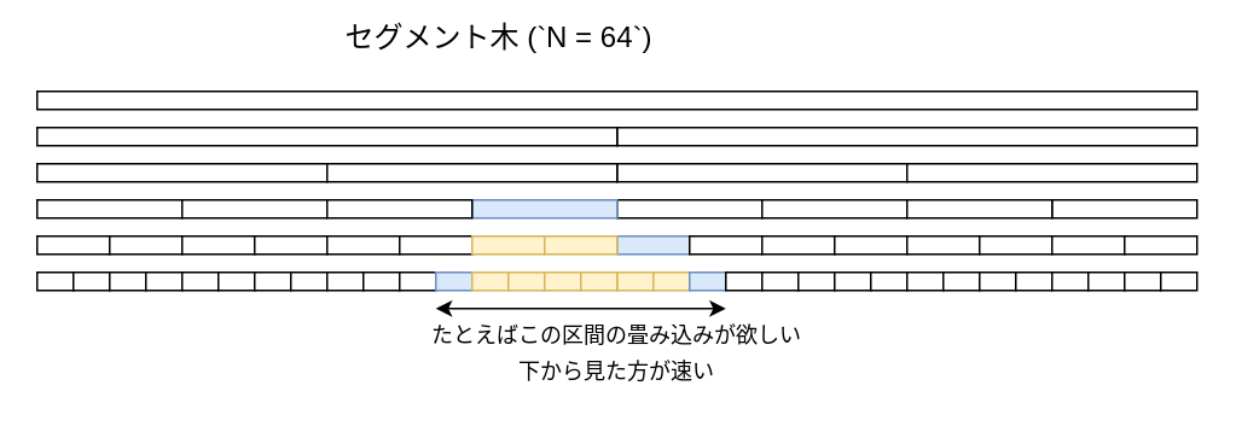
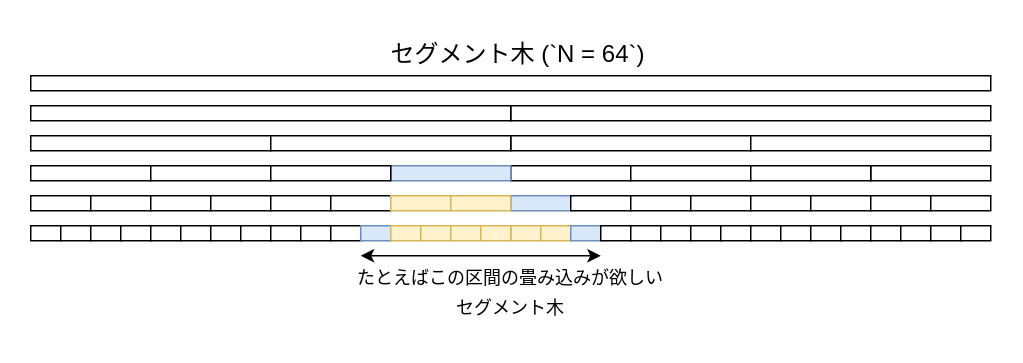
- <mxCell id="65" value="&lt;font style=&quot;font-size: 16px;&quot;&gt;セグメント木 (`N = 64`)&lt;/font&gt;" style="text;html=1;align=center;verticalAlign=middle;whiteSpace=wrap;rounded=0;" parent="1" vertex="1"><mxGeometry x="140" y="5" width="270" height="30" as="geometry" /></mxCell>
+ <mxCell id="65" value="&lt;font style=&quot;font-size: 16px;&quot;&gt;セグメント木 (`N = 64`)&lt;/font&gt;" style="text;html=1;align=center;verticalAlign=middle;whiteSpace=wrap;rounded=0;" parent="1" vertex="1"><mxGeometry x="210" y="20" width="270" height="30" as="geometry" /></mxCell>
- <mxCell id="68" value="下から見た方が速い" style="text;html=1;align=center;verticalAlign=middle;whiteSpace=wrap;rounded=0;" vertex="1" parent="1"><mxGeometry x="220" y="190" width="240" height="30" as="geometry" /></mxCell>
+ <mxCell id="68" value="セグメント木" style="text;html=1;align=center;verticalAlign=middle;whiteSpace=wrap;rounded=0;" vertex="1" parent="1"><mxGeometry x="220" y="190" width="240" height="30" as="geometry" /></mxCell>
